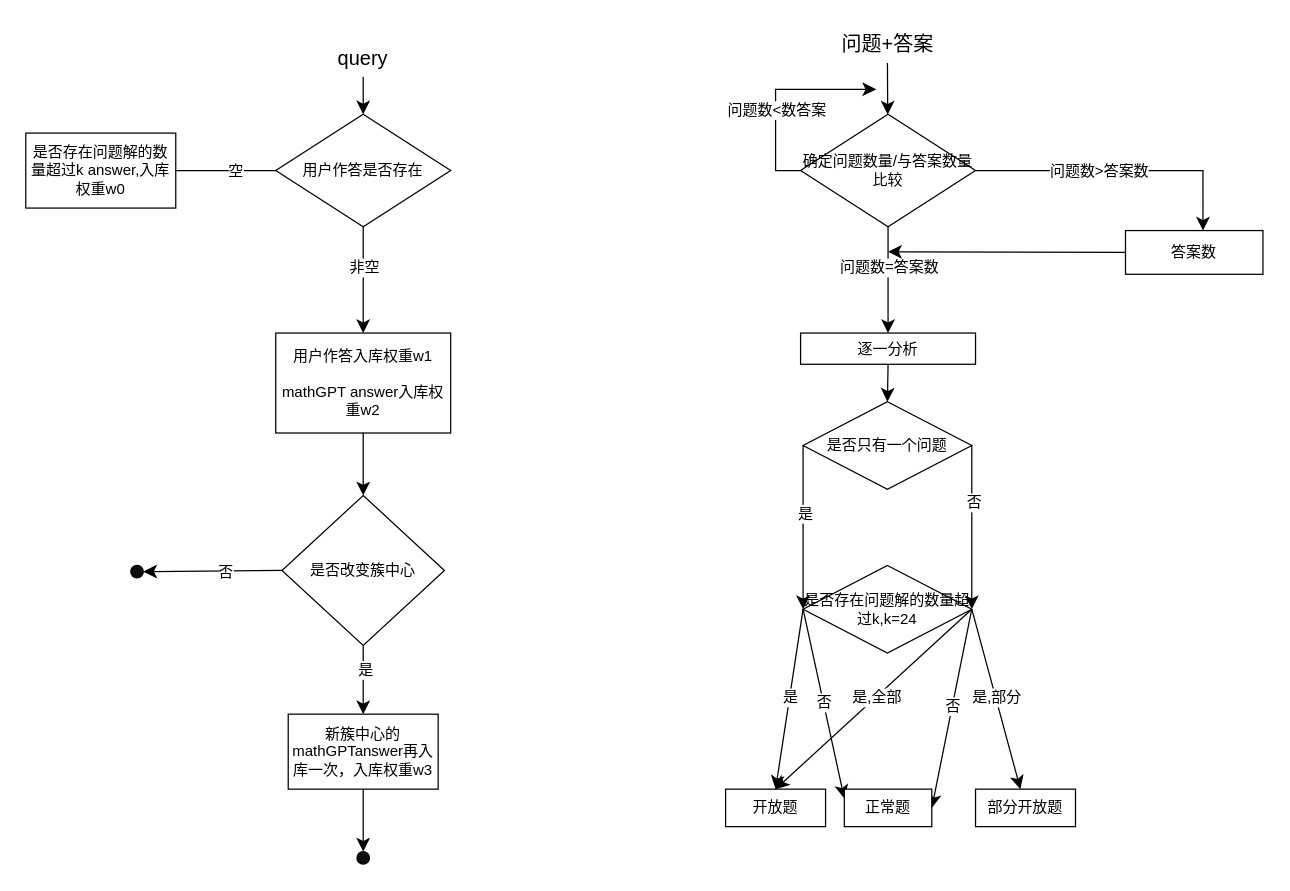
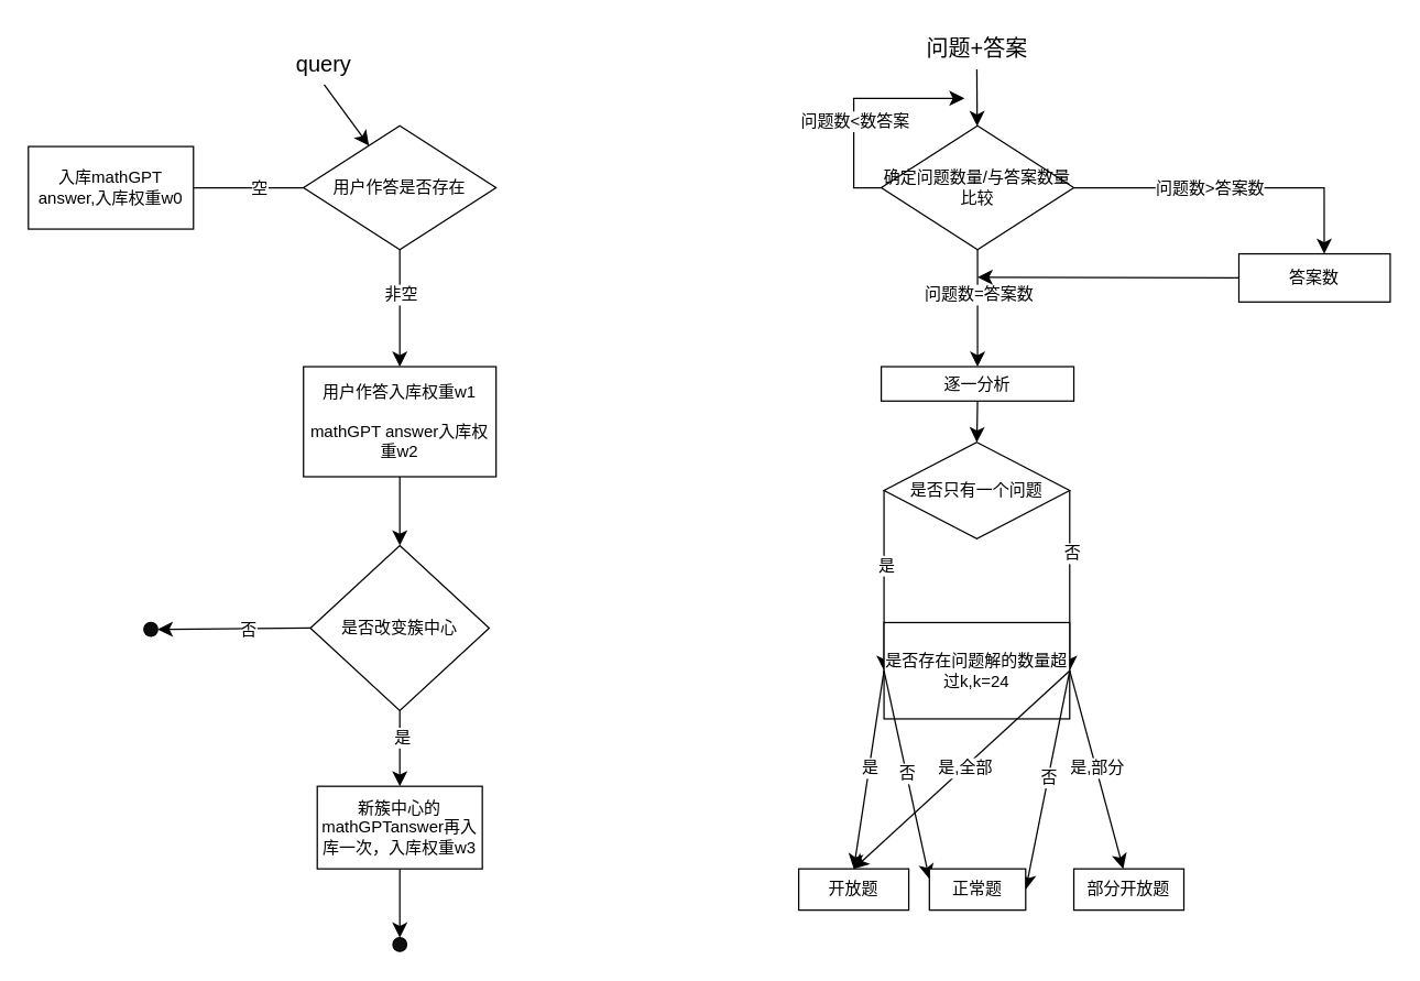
- <mxCell id="3" value="query" style="text;html=1;align=center;verticalAlign=middle;whiteSpace=wrap;rounded=0;fontSize=16;" vertex="1" parent="1"><mxGeometry x="260" y="31" width="60" height="30" as="geometry" /></mxCell>
+ <mxCell id="3" value="query" style="text;html=1;align=center;verticalAlign=middle;whiteSpace=wrap;rounded=0;fontSize=16;" vertex="1" parent="1"><mxGeometry x="205" y="31" width="60" height="30" as="geometry" /></mxCell>
- <mxCell id="9" value="是否存在问题解的数量超过k answer,入库权重w0" style="rounded=0;whiteSpace=wrap;html=1;" vertex="1" parent="1"><mxGeometry x="20" y="106" width="120" height="60" as="geometry" /></mxCell>
+ <mxCell id="9" value="入库mathGPT answer,入库权重w0" style="rounded=0;whiteSpace=wrap;html=1;" vertex="1" parent="1"><mxGeometry x="20" y="106" width="120" height="60" as="geometry" /></mxCell>
- <mxCell id="41" value="是否存在问题解的数量超过k,k=24" style="rhombus;whiteSpace=wrap;html=1;" vertex="1" parent="1"><mxGeometry x="642" y="452" width="135" height="70" as="geometry" /></mxCell>
+ <mxCell id="41" value="是否存在问题解的数量超过k,k=24" style="whiteSpace=wrap;html=1;rounded=0;" vertex="1" parent="1"><mxGeometry x="642" y="452" width="135" height="70" as="geometry" /></mxCell>
